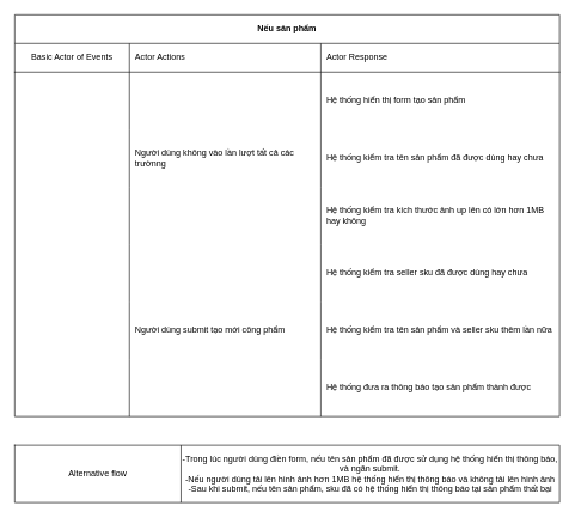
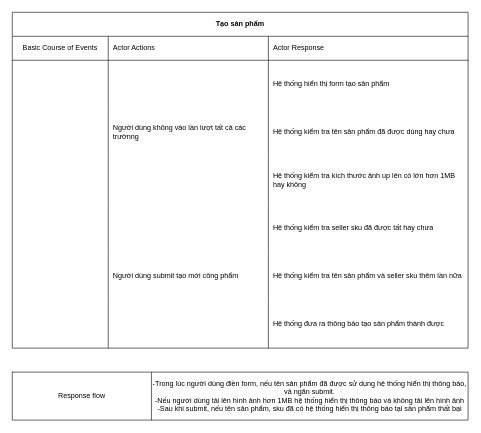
- <mxCell id="2" value="Nếu sản phẩm" style="shape=table;html=1;whiteSpace=wrap;startSize=40;container=1;collapsible=0;childLayout=tableLayout;fixedRows=1;rowLines=0;fontStyle=1;align=center;fontSize=12;" vertex="1" parent="1"><mxGeometry x="20" y="20" width="760" height="560" as="geometry" /></mxCell>
+ <mxCell id="2" value="Tạo sản phẩm" style="shape=table;html=1;whiteSpace=wrap;startSize=40;container=1;collapsible=0;childLayout=tableLayout;fixedRows=1;rowLines=0;fontStyle=1;align=center;fontSize=12;" vertex="1" parent="1"><mxGeometry x="20" y="20" width="760" height="560" as="geometry" /></mxCell>
- <mxCell id="4" value="Basic Actor of Events" style="shape=partialRectangle;html=1;whiteSpace=wrap;connectable=0;fillColor=none;top=0;left=0;bottom=0;right=0;overflow=hidden;" vertex="1" parent="3"><mxGeometry width="160" height="40" as="geometry" /></mxCell>
+ <mxCell id="4" value="Basic Course of Events" style="shape=partialRectangle;html=1;whiteSpace=wrap;connectable=0;fillColor=none;top=0;left=0;bottom=0;right=0;overflow=hidden;" vertex="1" parent="3"><mxGeometry width="160" height="40" as="geometry" /></mxCell>
- <mxCell id="21" value="Hệ thống kiểm tra seller sku đã được dùng hay chưa" style="shape=partialRectangle;html=1;whiteSpace=wrap;connectable=0;fillColor=none;top=0;left=0;bottom=0;right=0;align=left;spacingLeft=6;overflow=hidden;" vertex="1" parent="18"><mxGeometry x="427" width="333" height="80" as="geometry" /></mxCell>
+ <mxCell id="21" value="Hệ thống kiểm tra seller sku đã được tất hay chưa" style="shape=partialRectangle;html=1;whiteSpace=wrap;connectable=0;fillColor=none;top=0;left=0;bottom=0;right=0;align=left;spacingLeft=6;overflow=hidden;" vertex="1" parent="18"><mxGeometry x="427" width="333" height="80" as="geometry" /></mxCell>
- <mxCell id="32" value="Alternative flow" style="shape=partialRectangle;html=1;whiteSpace=wrap;connectable=0;fillColor=none;top=0;left=0;bottom=0;right=0;overflow=hidden;" vertex="1" parent="31"><mxGeometry width="232" height="80" as="geometry" /></mxCell>
+ <mxCell id="32" value="Response flow" style="shape=partialRectangle;html=1;whiteSpace=wrap;connectable=0;fillColor=none;top=0;left=0;bottom=0;right=0;overflow=hidden;" vertex="1" parent="31"><mxGeometry width="232" height="80" as="geometry" /></mxCell>
